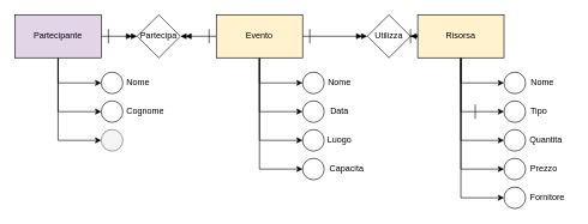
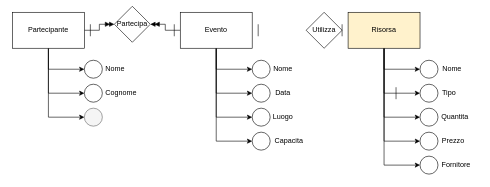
- <mxCell id="6" value="Partecipante" style="rounded=0;whiteSpace=wrap;html=1;fillColor=#e1d5e7;" parent="1" vertex="1"><mxGeometry y="20" width="120" height="60" as="geometry" x="20" /></mxCell>
+ <mxCell id="6" value="Partecipante" style="rounded=0;whiteSpace=wrap;html=1;" parent="1" vertex="1"><mxGeometry y="20" width="120" height="60" as="geometry" x="20" /></mxCell>
- <mxCell id="44" value="Partecipa" style="rhombus;whiteSpace=wrap;html=1;" parent="1" vertex="1"><mxGeometry x="190" y="20" width="60" height="60" as="geometry" /></mxCell>
+ <mxCell id="44" value="Partecipa" style="rhombus;whiteSpace=wrap;html=1;" parent="1" vertex="1"><mxGeometry x="190" y="10" width="60" height="60" as="geometry" /></mxCell>
- <mxCell id="31" value="Evento" style="rounded=0;whiteSpace=wrap;html=1;fillColor=#fff2cc;" parent="1" vertex="1"><mxGeometry x="300" y="20" width="120" height="60" as="geometry" /></mxCell>
+ <mxCell id="31" value="Evento" style="rounded=0;whiteSpace=wrap;html=1;" parent="1" vertex="1"><mxGeometry x="300" y="20" width="120" height="60" as="geometry" /></mxCell>
- <mxCell id="29" style="edgeStyle=orthogonalEdgeStyle;rounded=0;orthogonalLoop=1;jettySize=auto;html=1;entryX=0;entryY=0.5;entryDx=0;entryDy=0;endArrow=doubleBlock;endFill=1;" parent="1" source="31" target="45" edge="1"><mxGeometry relative="1" as="geometry" /></mxCell>
- <mxCell id="13" style="edgeStyle=orthogonalEdgeStyle;rounded=0;orthogonalLoop=1;jettySize=auto;html=1;entryX=1;entryY=0.5;entryDx=0;entryDy=0;endArrow=doubleBlock;endFill=1;" parent="1" source="14" target="45" edge="1"><mxGeometry relative="1" as="geometry" /></mxCell>
